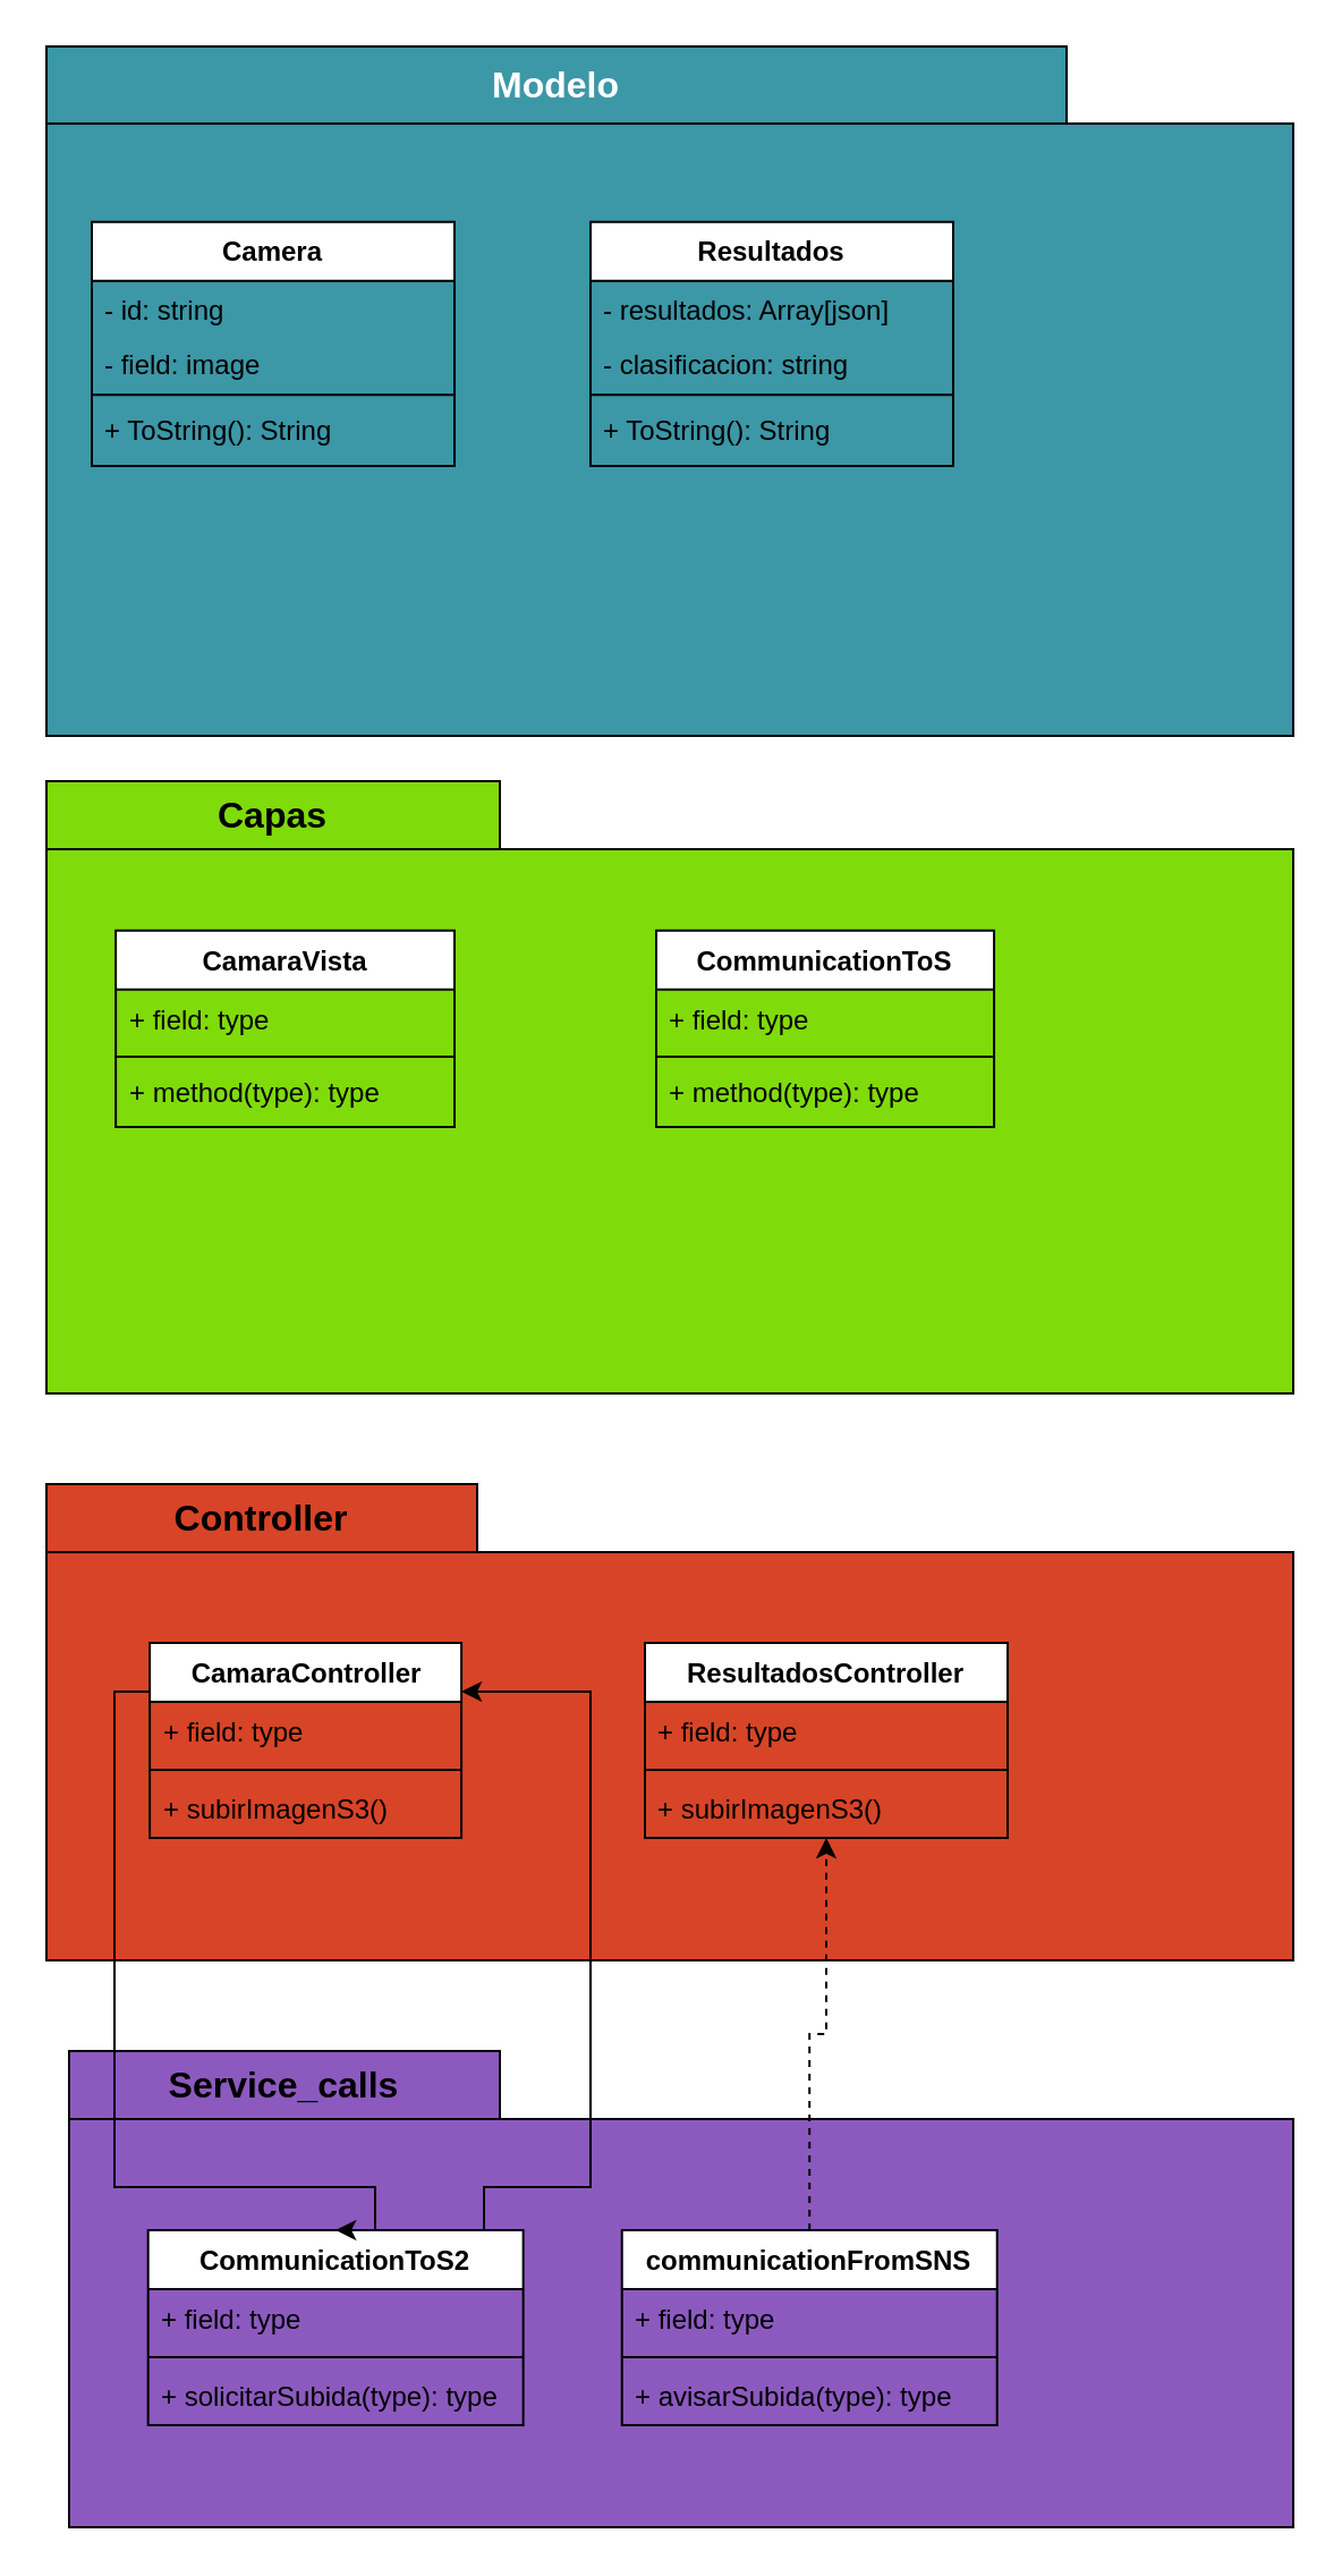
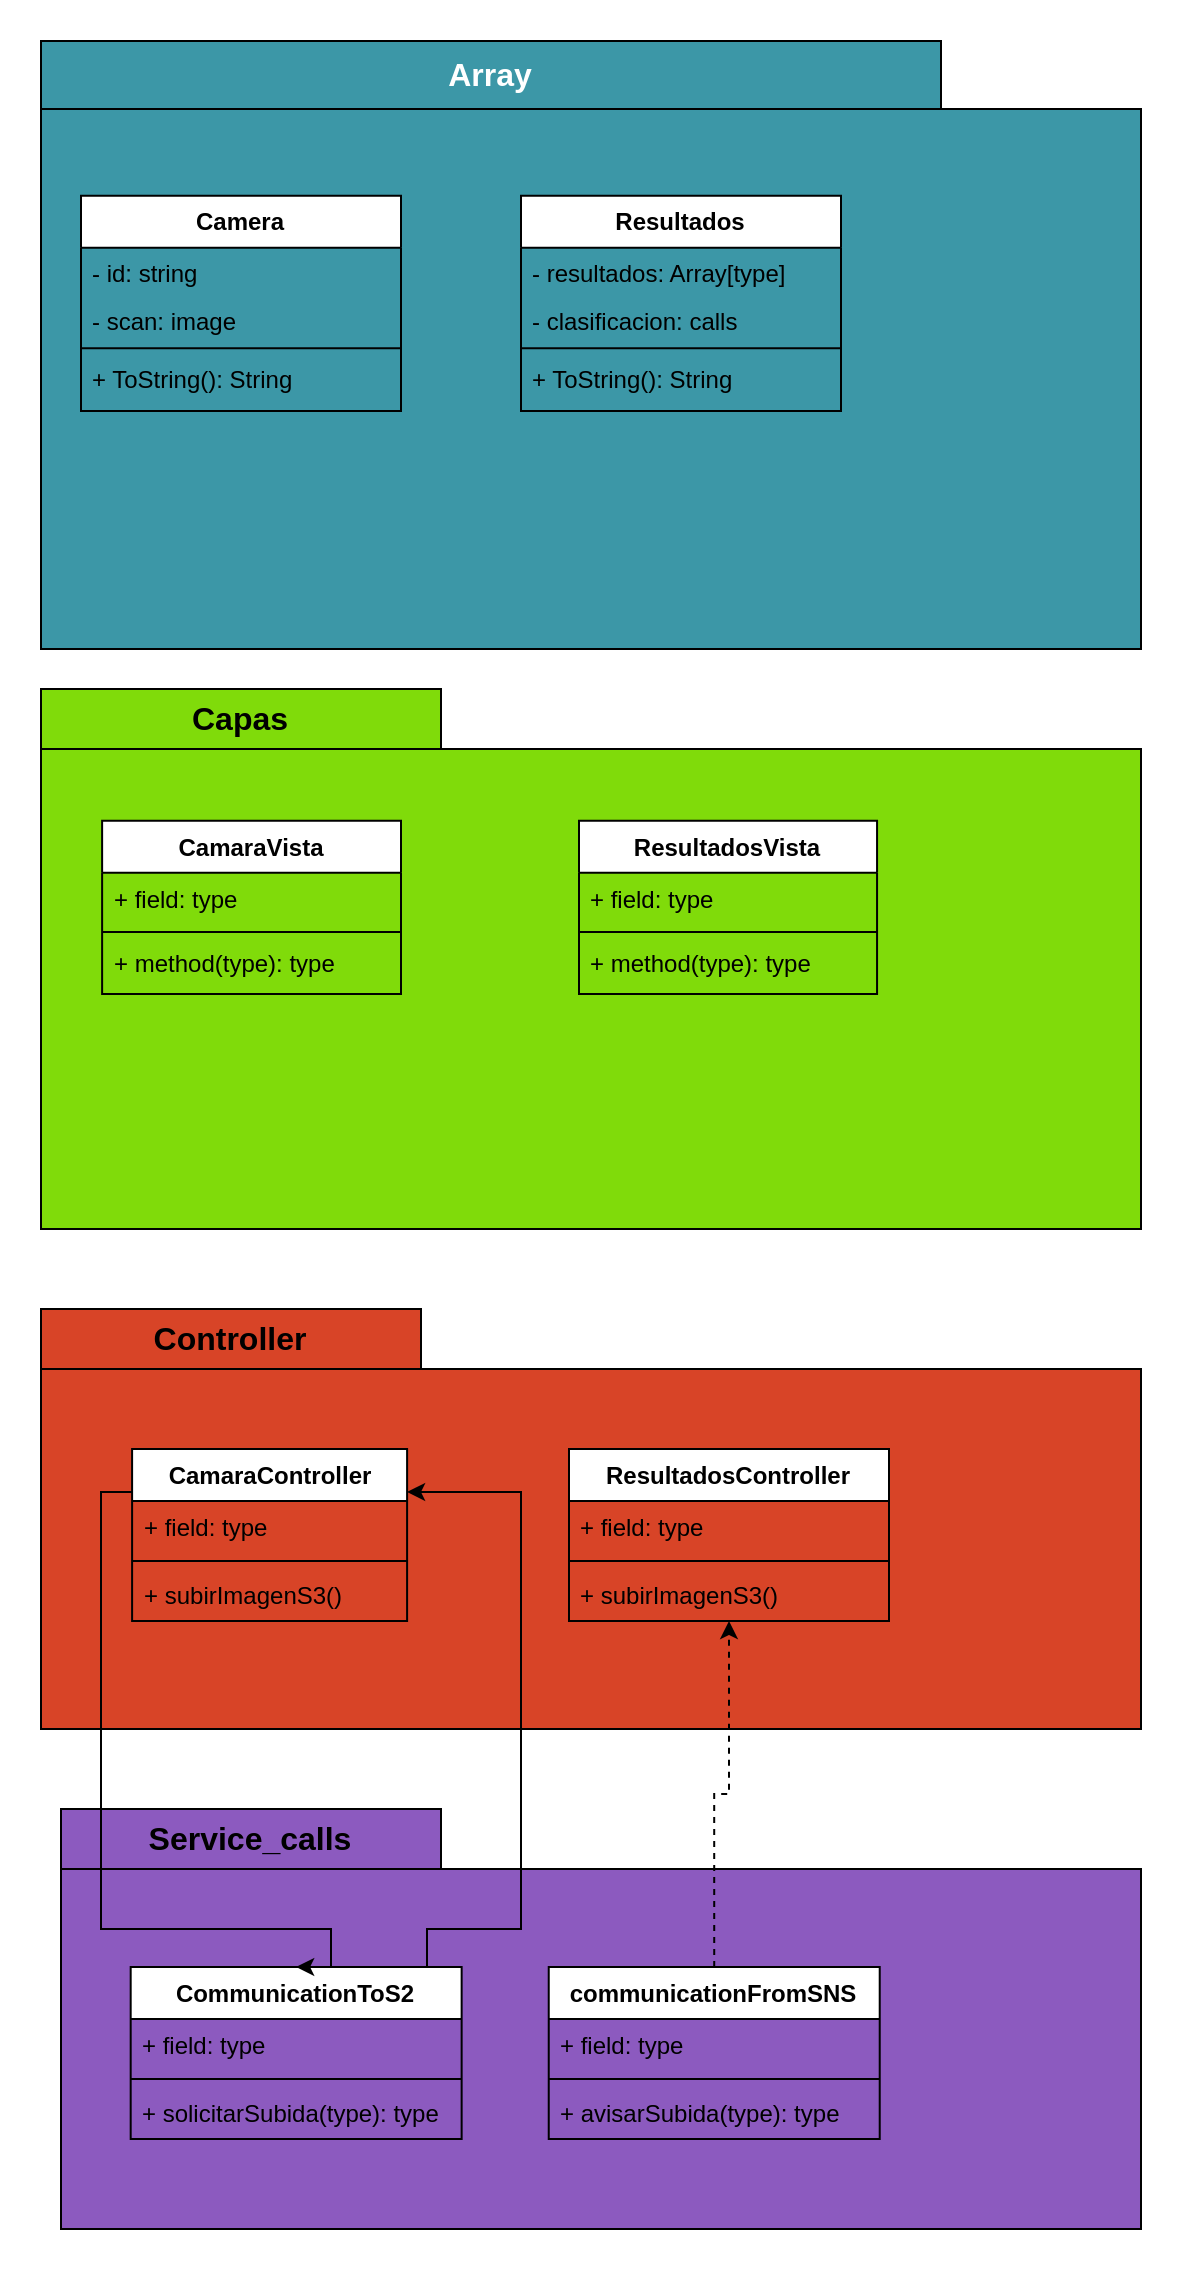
- <mxCell id="3" value="&lt;font style=&quot;font-size: 16px;&quot; color=&quot;#ffffff&quot;&gt;Modelo&lt;/font&gt;" style="shape=folder;fontStyle=1;tabWidth=450;tabHeight=34;tabPosition=left;html=1;boundedLbl=1;labelInHeader=1;container=1;collapsible=0;whiteSpace=wrap;fillColor=#3C97A7;" parent="1" vertex="1"><mxGeometry x="20" y="20" width="550" height="304" as="geometry" /></mxCell>
+ <mxCell id="3" value="&lt;font style=&quot;font-size: 16px;&quot; color=&quot;#ffffff&quot;&gt;Array&lt;/font&gt;" style="shape=folder;fontStyle=1;tabWidth=450;tabHeight=34;tabPosition=left;html=1;boundedLbl=1;labelInHeader=1;container=1;collapsible=0;whiteSpace=wrap;fillColor=#3C97A7;" parent="1" vertex="1"><mxGeometry x="20" y="20" width="550" height="304" as="geometry" /></mxCell>
- <mxCell id="6" value="- resultados: Array[json]" style="text;strokeColor=none;fillColor=none;align=left;verticalAlign=top;spacingLeft=4;spacingRight=4;overflow=hidden;rotatable=0;points=[[0,0.5],[1,0.5]];portConstraint=eastwest;whiteSpace=wrap;html=1;" parent="5" vertex="1"><mxGeometry y="26" width="160" height="24" as="geometry" /></mxCell>
+ <mxCell id="6" value="- resultados: Array[type]" style="text;strokeColor=none;fillColor=none;align=left;verticalAlign=top;spacingLeft=4;spacingRight=4;overflow=hidden;rotatable=0;points=[[0,0.5],[1,0.5]];portConstraint=eastwest;whiteSpace=wrap;html=1;" parent="5" vertex="1"><mxGeometry y="26" width="160" height="24" as="geometry" /></mxCell>
- <mxCell id="12" value="- field: image" style="text;strokeColor=none;fillColor=none;align=left;verticalAlign=top;spacingLeft=4;spacingRight=4;overflow=hidden;rotatable=0;points=[[0,0.5],[1,0.5]];portConstraint=eastwest;whiteSpace=wrap;html=1;" parent="10" vertex="1"><mxGeometry y="50" width="160" height="24" as="geometry" /></mxCell>
+ <mxCell id="12" value="- scan: image" style="text;strokeColor=none;fillColor=none;align=left;verticalAlign=top;spacingLeft=4;spacingRight=4;overflow=hidden;rotatable=0;points=[[0,0.5],[1,0.5]];portConstraint=eastwest;whiteSpace=wrap;html=1;" parent="10" vertex="1"><mxGeometry y="50" width="160" height="24" as="geometry" /></mxCell>
- <mxCell id="7" value="- clasificacion: string" style="text;strokeColor=none;fillColor=none;align=left;verticalAlign=top;spacingLeft=4;spacingRight=4;overflow=hidden;rotatable=0;points=[[0,0.5],[1,0.5]];portConstraint=eastwest;whiteSpace=wrap;html=1;" parent="5" vertex="1"><mxGeometry y="50" width="160" height="24" as="geometry" /></mxCell>
+ <mxCell id="7" value="- clasificacion: calls" style="text;strokeColor=none;fillColor=none;align=left;verticalAlign=top;spacingLeft=4;spacingRight=4;overflow=hidden;rotatable=0;points=[[0,0.5],[1,0.5]];portConstraint=eastwest;whiteSpace=wrap;html=1;" parent="5" vertex="1"><mxGeometry y="50" width="160" height="24" as="geometry" /></mxCell>
- <mxCell id="21" value="CommunicationToS" style="swimlane;fontStyle=1;align=center;verticalAlign=top;childLayout=stackLayout;horizontal=1;startSize=26;horizontalStack=0;resizeParent=1;resizeParentMax=0;resizeLast=0;collapsible=1;marginBottom=0;whiteSpace=wrap;html=1;" parent="15" vertex="1"><mxGeometry x="269" y="65.86" width="149.03" height="86.698" as="geometry" /></mxCell>
+ <mxCell id="21" value="ResultadosVista" style="swimlane;fontStyle=1;align=center;verticalAlign=top;childLayout=stackLayout;horizontal=1;startSize=26;horizontalStack=0;resizeParent=1;resizeParentMax=0;resizeLast=0;collapsible=1;marginBottom=0;whiteSpace=wrap;html=1;" parent="15" vertex="1"><mxGeometry x="269" y="65.86" width="149.03" height="86.698" as="geometry" /></mxCell>
